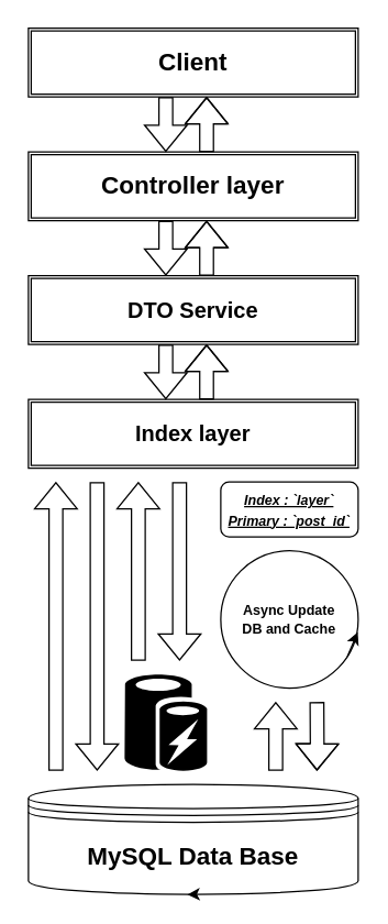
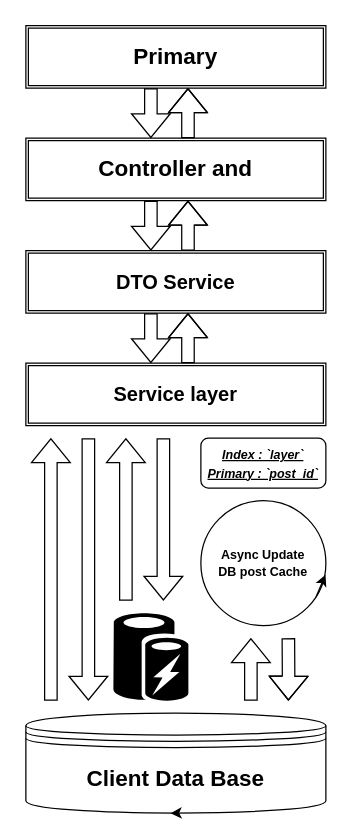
- <mxCell id="4" value="&lt;b style=&quot;&quot;&gt;&lt;font color=&quot;#000000&quot; style=&quot;font-size: 18px;&quot;&gt;Client&lt;/font&gt;&lt;/b&gt;" style="shape=ext;double=1;rounded=0;whiteSpace=wrap;html=1;fillColor=none;strokeColor=#000000;" parent="1" vertex="1"><mxGeometry x="20" y="20" width="240" height="50" as="geometry" /></mxCell>
+ <mxCell id="4" value="&lt;b style=&quot;&quot;&gt;&lt;font color=&quot;#000000&quot; style=&quot;font-size: 18px;&quot;&gt;Primary&lt;/font&gt;&lt;/b&gt;" style="shape=ext;double=1;rounded=0;whiteSpace=wrap;html=1;fillColor=none;strokeColor=#000000;" parent="1" vertex="1"><mxGeometry x="20" y="20" width="240" height="50" as="geometry" /></mxCell>
- <mxCell id="3" value="&lt;b&gt;&lt;font color=&quot;#000000&quot; style=&quot;font-size: 18px;&quot;&gt;Controller layer&lt;/font&gt;&lt;/b&gt;" style="shape=ext;double=1;rounded=0;whiteSpace=wrap;html=1;fillColor=none;strokeColor=#000000;" parent="1" vertex="1"><mxGeometry x="20" y="110" width="240" height="50" as="geometry" /></mxCell>
+ <mxCell id="3" value="&lt;b&gt;&lt;font color=&quot;#000000&quot; style=&quot;font-size: 18px;&quot;&gt;Controller and&lt;/font&gt;&lt;/b&gt;" style="shape=ext;double=1;rounded=0;whiteSpace=wrap;html=1;fillColor=none;strokeColor=#000000;" parent="1" vertex="1"><mxGeometry x="20" y="110" width="240" height="50" as="geometry" /></mxCell>
- <mxCell id="17" value="&lt;font color=&quot;#000000&quot; size=&quot;3&quot;&gt;&lt;b&gt;Index layer&lt;/b&gt;&lt;/font&gt;" style="shape=ext;double=1;rounded=0;whiteSpace=wrap;html=1;fillColor=none;strokeColor=#000000;" parent="1" vertex="1"><mxGeometry x="20" y="290" width="240" height="50" as="geometry" /></mxCell>
+ <mxCell id="17" value="&lt;font color=&quot;#000000&quot; size=&quot;3&quot;&gt;&lt;b&gt;Service layer&lt;/b&gt;&lt;/font&gt;" style="shape=ext;double=1;rounded=0;whiteSpace=wrap;html=1;fillColor=none;strokeColor=#000000;" parent="1" vertex="1"><mxGeometry x="20" y="290" width="240" height="50" as="geometry" /></mxCell>
- <mxCell id="8" value="&lt;font style=&quot;&quot;&gt;&lt;b style=&quot;&quot;&gt;&lt;font style=&quot;font-size: 10px;&quot; color=&quot;#000000&quot;&gt;Async Update&lt;br&gt;DB and Cache&lt;/font&gt;&lt;br&gt;&lt;/b&gt;&lt;/font&gt;" style="ellipse;whiteSpace=wrap;html=1;aspect=fixed;fontSize=11;rounded=0;perimeterSpacing=0;shadow=0;fillColor=none;strokeColor=#000000;" parent="1" vertex="1"><mxGeometry x="160" y="400" width="100" height="100" as="geometry" /></mxCell>
+ <mxCell id="8" value="&lt;font style=&quot;&quot;&gt;&lt;b style=&quot;&quot;&gt;&lt;font style=&quot;font-size: 10px;&quot; color=&quot;#000000&quot;&gt;Async Update&lt;br&gt;DB post Cache&lt;/font&gt;&lt;br&gt;&lt;/b&gt;&lt;/font&gt;" style="ellipse;whiteSpace=wrap;html=1;aspect=fixed;fontSize=11;rounded=0;perimeterSpacing=0;shadow=0;fillColor=none;strokeColor=#000000;" parent="1" vertex="1"><mxGeometry x="160" y="400" width="100" height="100" as="geometry" /></mxCell>
- <mxCell id="7" value="&lt;b&gt;&lt;font color=&quot;#000000&quot; style=&quot;font-size: 18px;&quot;&gt;MySQL Data Base&lt;/font&gt;&lt;/b&gt;" style="shape=datastore;whiteSpace=wrap;html=1;strokeColor=#000000;fillColor=none;rounded=0;" parent="1" vertex="1"><mxGeometry x="20" y="570" width="240" height="80" as="geometry" /></mxCell>
+ <mxCell id="7" value="&lt;b&gt;&lt;font color=&quot;#000000&quot; style=&quot;font-size: 18px;&quot;&gt;Client Data Base&lt;/font&gt;&lt;/b&gt;" style="shape=datastore;whiteSpace=wrap;html=1;strokeColor=#000000;fillColor=none;rounded=0;" parent="1" vertex="1"><mxGeometry x="20" y="570" width="240" height="80" as="geometry" /></mxCell>
